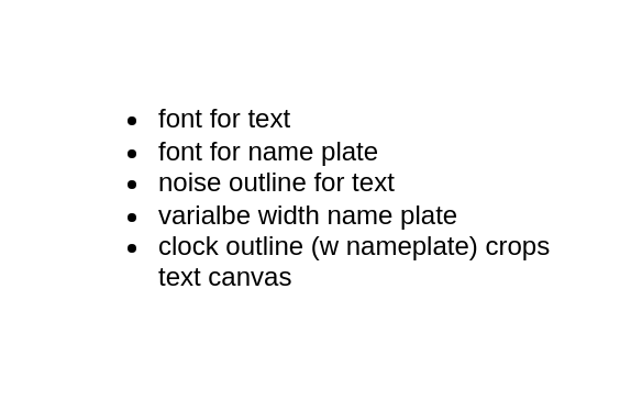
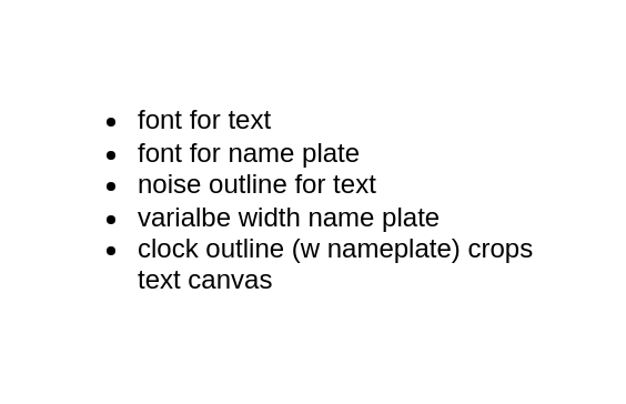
- <mxCell id="2" value="&lt;ul&gt;&lt;li&gt;font for text&lt;/li&gt;&lt;li&gt;font for name plate&lt;/li&gt;&lt;li&gt;noise outline for text&lt;/li&gt;&lt;li&gt;varialbe width name plate&lt;/li&gt;&lt;li&gt;clock outline (w nameplate) crops text canvas&lt;/li&gt;&lt;/ul&gt;" style="text;strokeColor=none;fillColor=none;html=1;whiteSpace=wrap;verticalAlign=middle;overflow=hidden;" vertex="1" parent="1"><mxGeometry x="30" y="20" width="240" height="140" as="geometry" /></mxCell>
+ <mxCell id="2" value="&lt;ul&gt;&lt;li&gt;font for text&lt;/li&gt;&lt;li&gt;font for name plate&lt;/li&gt;&lt;li&gt;noise outline for text&lt;/li&gt;&lt;li&gt;varialbe width name plate&lt;/li&gt;&lt;li&gt;clock outline (w nameplate) crops text canvas&lt;/li&gt;&lt;/ul&gt;" style="text;strokeColor=none;fillColor=none;html=1;whiteSpace=wrap;verticalAlign=middle;overflow=hidden;" vertex="1" parent="1"><mxGeometry x="20" y="20" width="240" height="140" as="geometry" /></mxCell>
